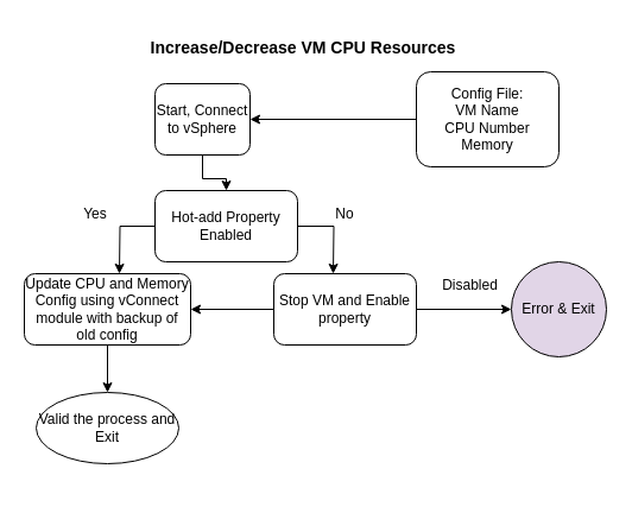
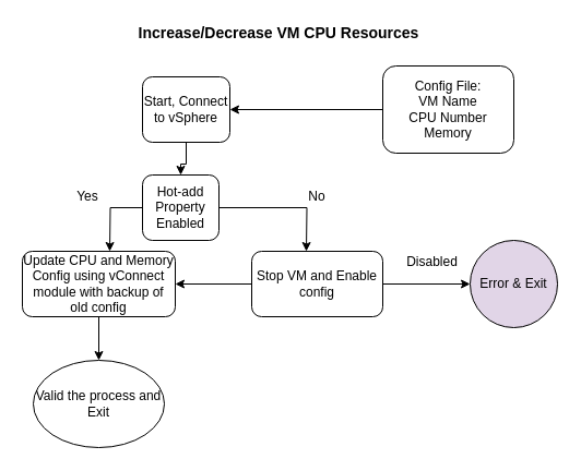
- <mxCell id="20" value="&lt;font style=&quot;font-size: 14px&quot;&gt;&lt;b&gt;Increase/Decrease VM CPU Resources&lt;/b&gt;&lt;/font&gt;" style="text;html=1;strokeColor=none;fillColor=none;align=center;verticalAlign=middle;whiteSpace=wrap;rounded=0;" vertex="1" parent="1"><mxGeometry x="110" y="30" width="290" height="20" as="geometry" /></mxCell>
+ <mxCell id="20" value="&lt;font style=&quot;font-size: 14px&quot;&gt;&lt;b&gt;Increase/Decrease VM CPU Resources&lt;/b&gt;&lt;/font&gt;" style="text;html=1;strokeColor=none;fillColor=none;align=center;verticalAlign=middle;whiteSpace=wrap;rounded=0;" vertex="1" parent="1"><mxGeometry x="110" y="20" width="290" height="20" as="geometry" /></mxCell>
- <mxCell id="9" value="Hot-add Property Enabled" style="rounded=1;whiteSpace=wrap;html=1;" vertex="1" parent="1"><mxGeometry x="130" y="160" width="120" height="60" as="geometry" /></mxCell>
+ <mxCell id="9" value="Hot-add Property Enabled" style="rounded=1;whiteSpace=wrap;html=1;" vertex="1" parent="1"><mxGeometry x="130" y="160" width="70" height="60" as="geometry" /></mxCell>
- <mxCell id="12" value="Stop VM and Enable property" style="rounded=1;whiteSpace=wrap;html=1;" vertex="1" parent="1"><mxGeometry x="230" y="230" width="120" height="60" as="geometry" /></mxCell>
+ <mxCell id="12" value="Stop VM and Enable config" style="rounded=1;whiteSpace=wrap;html=1;" vertex="1" parent="1"><mxGeometry x="230" y="230" width="120" height="60" as="geometry" /></mxCell>
- <mxCell id="19" value="Valid the process and Exit" style="ellipse;whiteSpace=wrap;html=1;" vertex="1" parent="1"><mxGeometry x="30" y="330" width="120" height="60" as="geometry" /></mxCell>
+ <mxCell id="19" value="Valid the process and Exit" style="ellipse;whiteSpace=wrap;html=1;" vertex="1" parent="1"><mxGeometry x="30" y="330" width="120" height="80" as="geometry" /></mxCell>
